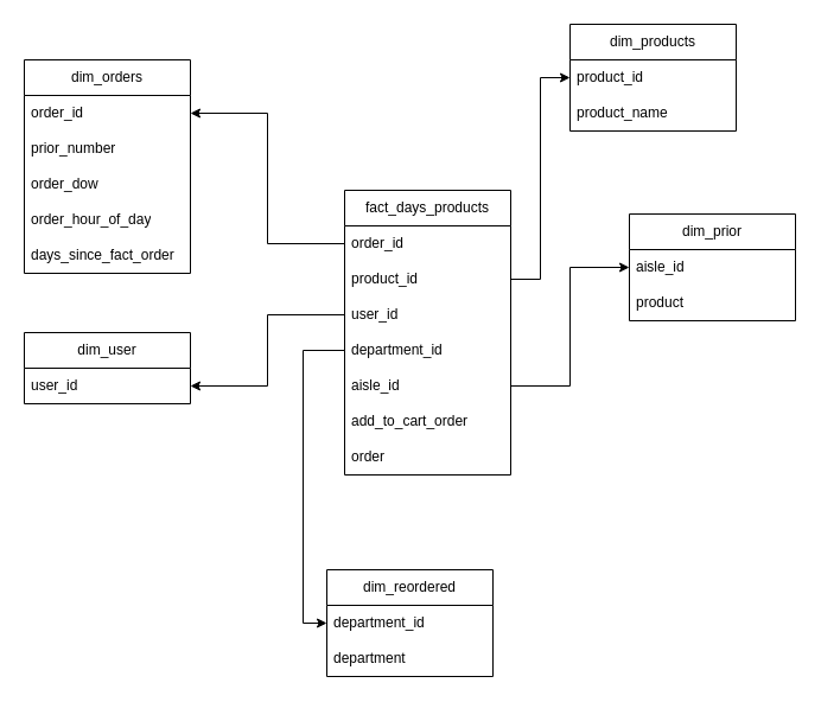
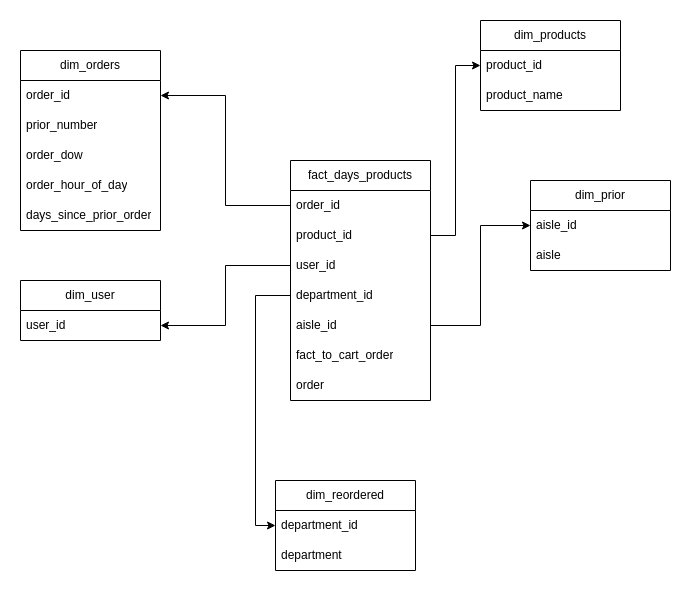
- <mxCell id="9" value="days_since_fact_order" style="text;strokeColor=none;fillColor=none;align=left;verticalAlign=middle;spacingLeft=4;spacingRight=4;overflow=hidden;points=[[0,0.5],[1,0.5]];portConstraint=eastwest;rotatable=0;whiteSpace=wrap;html=1;" vertex="1" parent="4"><mxGeometry y="150" width="140" height="30" as="geometry" /></mxCell>
+ <mxCell id="9" value="days_since_prior_order" style="text;strokeColor=none;fillColor=none;align=left;verticalAlign=middle;spacingLeft=4;spacingRight=4;overflow=hidden;points=[[0,0.5],[1,0.5]];portConstraint=eastwest;rotatable=0;whiteSpace=wrap;html=1;" vertex="1" parent="4"><mxGeometry y="150" width="140" height="30" as="geometry" /></mxCell>
- <mxCell id="15" value="product" style="text;strokeColor=none;fillColor=none;align=left;verticalAlign=middle;spacingLeft=4;spacingRight=4;overflow=hidden;points=[[0,0.5],[1,0.5]];portConstraint=eastwest;rotatable=0;whiteSpace=wrap;html=1;" vertex="1" parent="13"><mxGeometry y="60" width="140" height="30" as="geometry" /></mxCell>
+ <mxCell id="15" value="aisle" style="text;strokeColor=none;fillColor=none;align=left;verticalAlign=middle;spacingLeft=4;spacingRight=4;overflow=hidden;points=[[0,0.5],[1,0.5]];portConstraint=eastwest;rotatable=0;whiteSpace=wrap;html=1;" vertex="1" parent="13"><mxGeometry y="60" width="140" height="30" as="geometry" /></mxCell>
- <mxCell id="25" value="add_to_cart_order" style="text;strokeColor=none;fillColor=none;align=left;verticalAlign=middle;spacingLeft=4;spacingRight=4;overflow=hidden;points=[[0,0.5],[1,0.5]];portConstraint=eastwest;rotatable=0;whiteSpace=wrap;html=1;" vertex="1" parent="19"><mxGeometry y="180" width="140" height="30" as="geometry" /></mxCell>
+ <mxCell id="25" value="fact_to_cart_order" style="text;strokeColor=none;fillColor=none;align=left;verticalAlign=middle;spacingLeft=4;spacingRight=4;overflow=hidden;points=[[0,0.5],[1,0.5]];portConstraint=eastwest;rotatable=0;whiteSpace=wrap;html=1;" vertex="1" parent="19"><mxGeometry y="180" width="140" height="30" as="geometry" /></mxCell>
